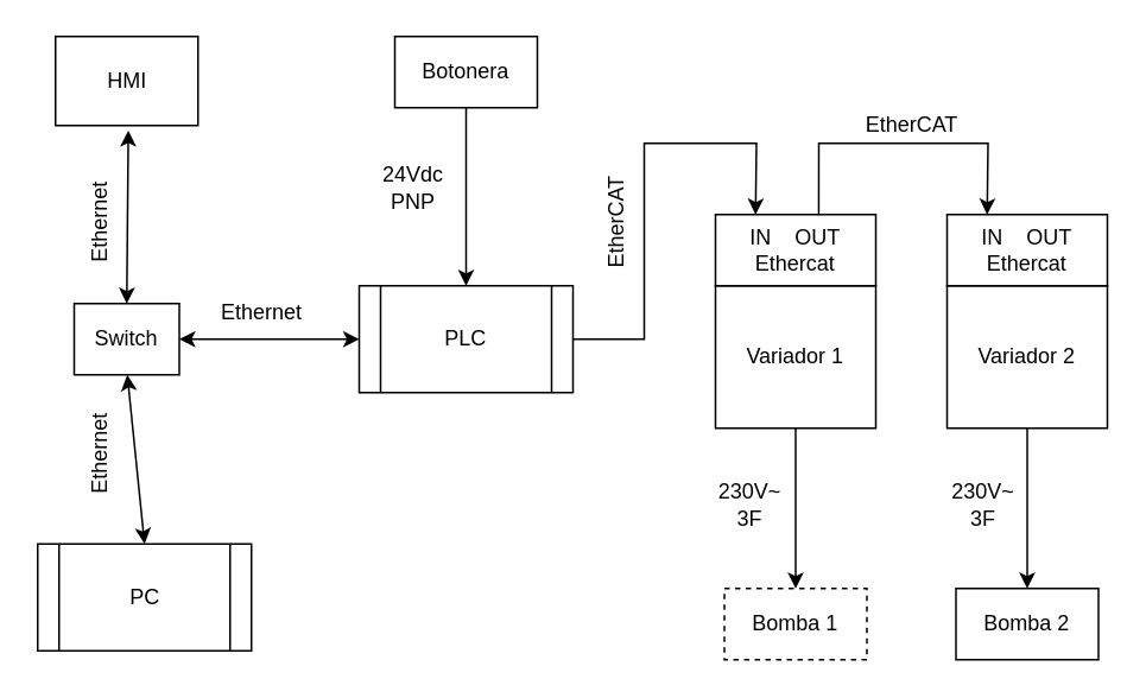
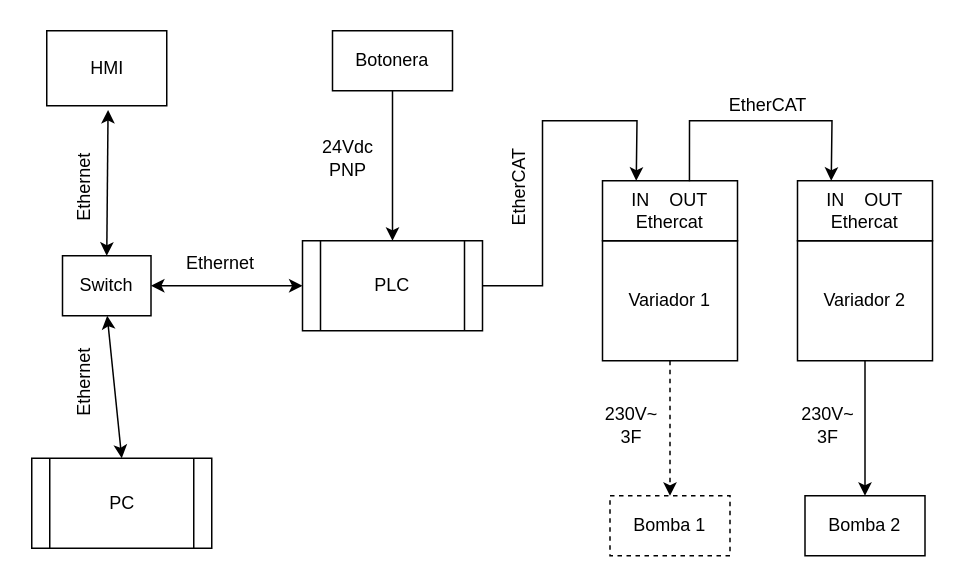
- <mxCell id="9" value="" style="edgeStyle=orthogonalEdgeStyle;rounded=0;orthogonalLoop=1;jettySize=auto;html=1;" edge="1" parent="1" source="10" target="7"><mxGeometry relative="1" as="geometry" /></mxCell>
+ <mxCell id="9" value="" style="edgeStyle=orthogonalEdgeStyle;rounded=0;orthogonalLoop=1;jettySize=auto;html=1;dashed=1;" edge="1" parent="1" source="10" target="7"><mxGeometry relative="1" as="geometry" /></mxCell>
